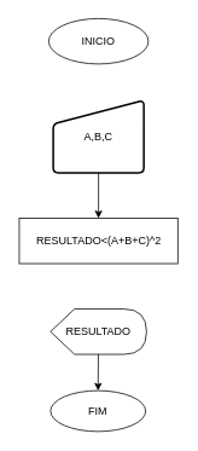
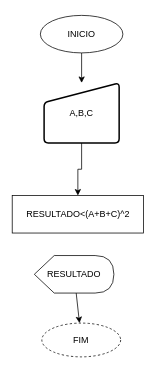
+ <mxCell id="2" value="" style="edgeStyle=orthogonalEdgeStyle;rounded=0;orthogonalLoop=1;jettySize=auto;html=1;" edge="1" parent="1" source="3" target="9"><mxGeometry relative="1" as="geometry" /></mxCell>
- <mxCell id="4" value="RESULTADO&amp;lt;(A+B+C)^2" style="whiteSpace=wrap;html=1;" parent="1" vertex="1"><mxGeometry x="20.5" y="240" width="175" height="50" as="geometry" /></mxCell>
+ <mxCell id="4" value="RESULTADO&amp;lt;(A+B+C)^2" style="whiteSpace=wrap;html=1;" parent="1" vertex="1"><mxGeometry x="15.5" y="260" width="175" height="50" as="geometry" /></mxCell>
- <mxCell id="6" value="RESULTADO" style="shape=display;whiteSpace=wrap;html=1;" parent="1" vertex="1"><mxGeometry x="55" y="340" width="106" height="50" as="geometry" /></mxCell>
+ <mxCell id="6" value="RESULTADO" style="shape=display;whiteSpace=wrap;html=1;" parent="1" vertex="1"><mxGeometry x="45" y="340" width="106" height="50" as="geometry" /></mxCell>
- <mxCell id="7" value="FIM" style="ellipse;whiteSpace=wrap;html=1;" parent="1" vertex="1"><mxGeometry x="55" y="430" width="105" height="45" as="geometry" /></mxCell>
+ <mxCell id="7" value="FIM" style="ellipse;whiteSpace=wrap;html=1;dashed=1;" parent="1" vertex="1"><mxGeometry x="55" y="430" width="105" height="45" as="geometry" /></mxCell>
